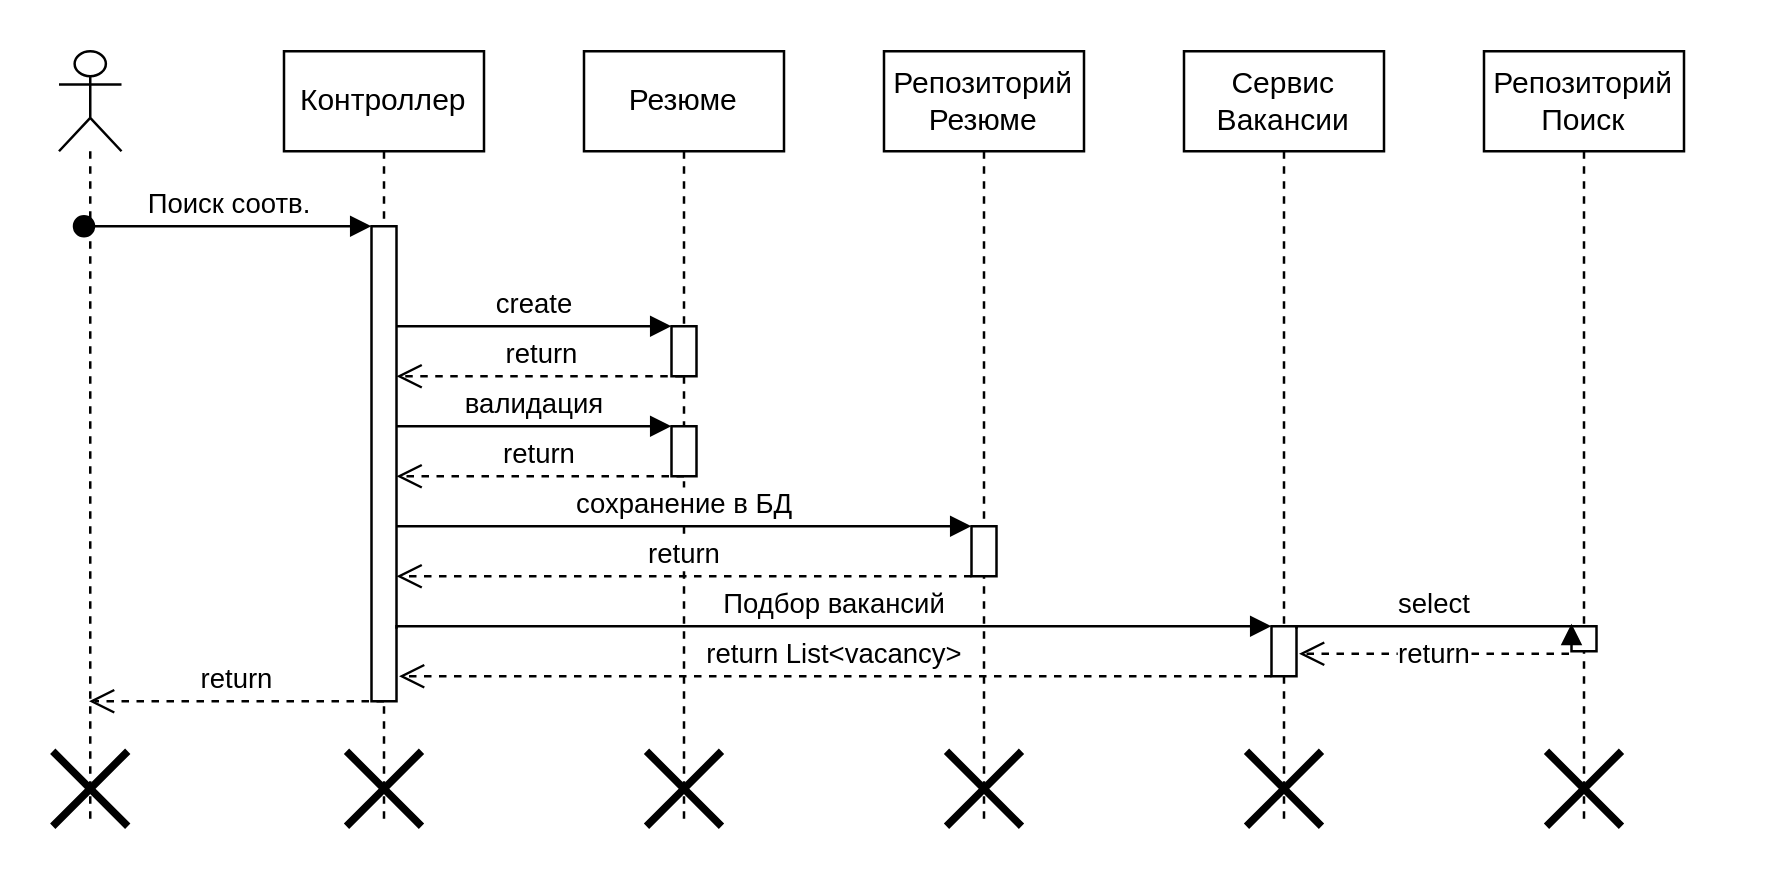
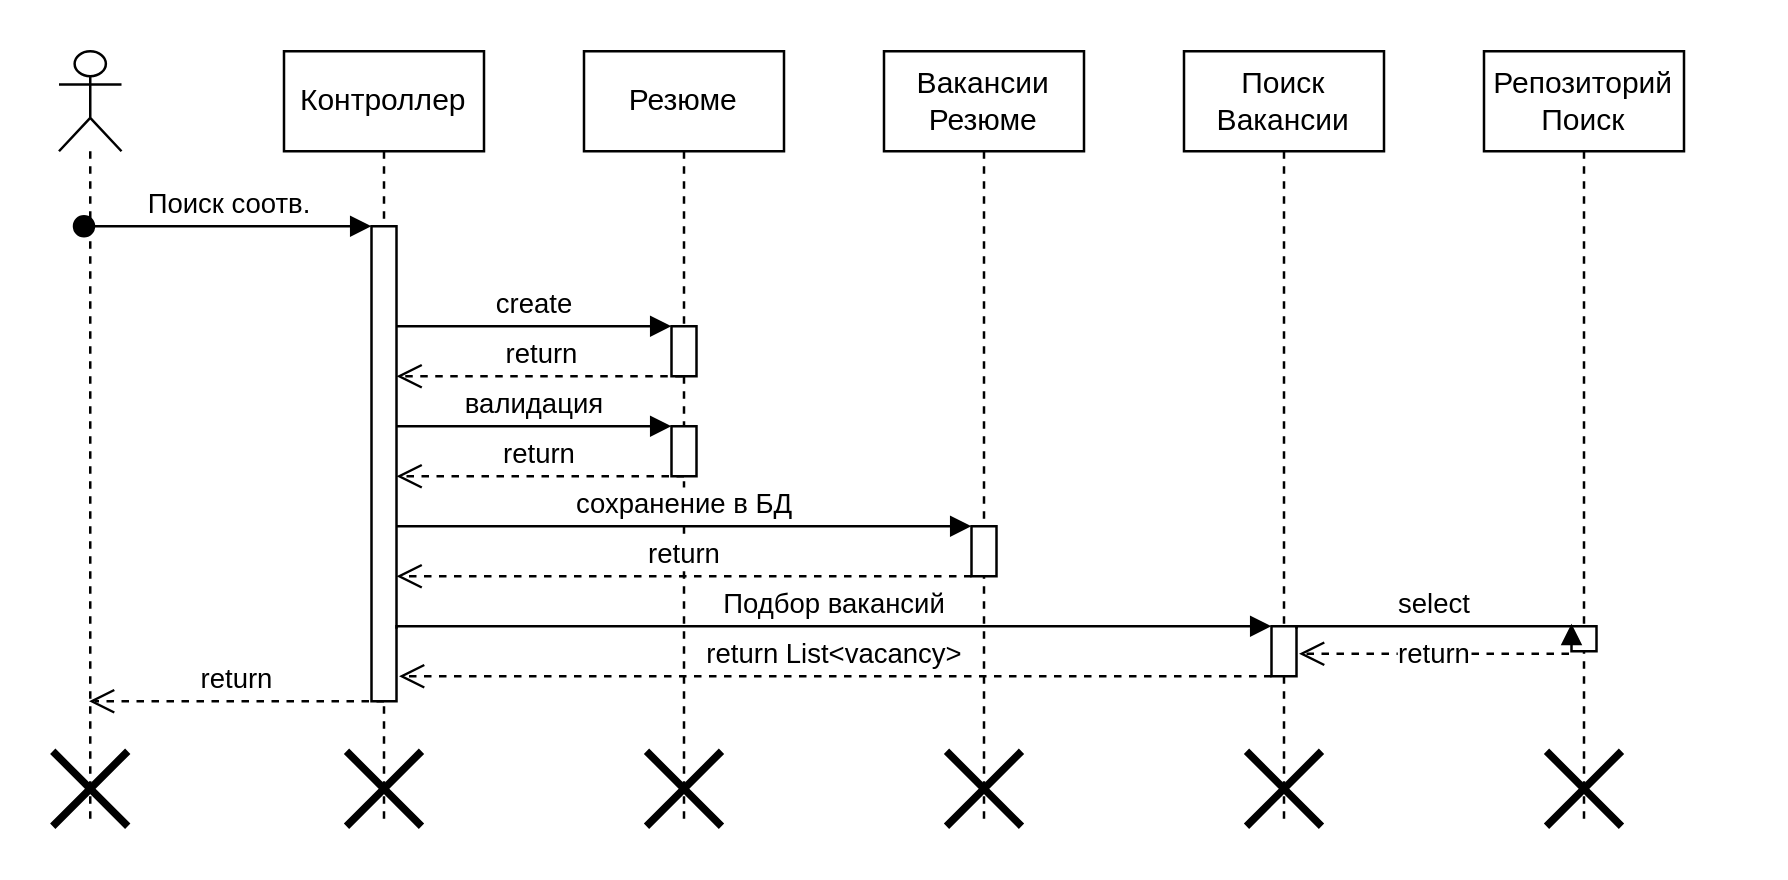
- <mxCell id="18" value="Репозиторий&lt;br&gt;Резюме" style="shape=umlLifeline;perimeter=lifelinePerimeter;whiteSpace=wrap;html=1;container=0;dropTarget=0;collapsible=0;recursiveResize=0;outlineConnect=0;portConstraint=eastwest;newEdgeStyle={&quot;edgeStyle&quot;:&quot;elbowEdgeStyle&quot;,&quot;elbow&quot;:&quot;vertical&quot;,&quot;curved&quot;:0,&quot;rounded&quot;:0};" vertex="1" parent="1"><mxGeometry x="353" y="20" width="80" height="310" as="geometry" /></mxCell>
+ <mxCell id="18" value="Вакансии&lt;br&gt;Резюме" style="shape=umlLifeline;perimeter=lifelinePerimeter;whiteSpace=wrap;html=1;container=0;dropTarget=0;collapsible=0;recursiveResize=0;outlineConnect=0;portConstraint=eastwest;newEdgeStyle={&quot;edgeStyle&quot;:&quot;elbowEdgeStyle&quot;,&quot;elbow&quot;:&quot;vertical&quot;,&quot;curved&quot;:0,&quot;rounded&quot;:0};" vertex="1" parent="1"><mxGeometry x="353" y="20" width="80" height="310" as="geometry" /></mxCell>
- <mxCell id="21" value="Сервис&lt;br&gt;Вакансии" style="shape=umlLifeline;perimeter=lifelinePerimeter;whiteSpace=wrap;html=1;container=0;dropTarget=0;collapsible=0;recursiveResize=0;outlineConnect=0;portConstraint=eastwest;newEdgeStyle={&quot;edgeStyle&quot;:&quot;elbowEdgeStyle&quot;,&quot;elbow&quot;:&quot;vertical&quot;,&quot;curved&quot;:0,&quot;rounded&quot;:0};" vertex="1" parent="1"><mxGeometry x="473" y="20" width="80" height="310" as="geometry" /></mxCell>
+ <mxCell id="21" value="Поиск&lt;br&gt;Вакансии" style="shape=umlLifeline;perimeter=lifelinePerimeter;whiteSpace=wrap;html=1;container=0;dropTarget=0;collapsible=0;recursiveResize=0;outlineConnect=0;portConstraint=eastwest;newEdgeStyle={&quot;edgeStyle&quot;:&quot;elbowEdgeStyle&quot;,&quot;elbow&quot;:&quot;vertical&quot;,&quot;curved&quot;:0,&quot;rounded&quot;:0};" vertex="1" parent="1"><mxGeometry x="473" y="20" width="80" height="310" as="geometry" /></mxCell>
